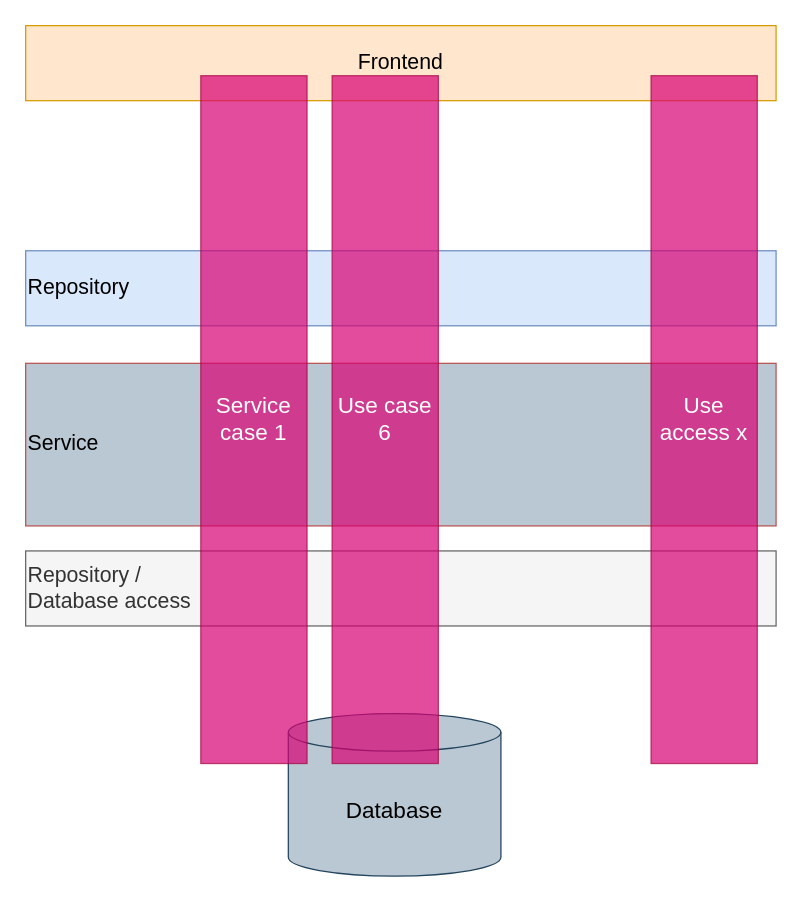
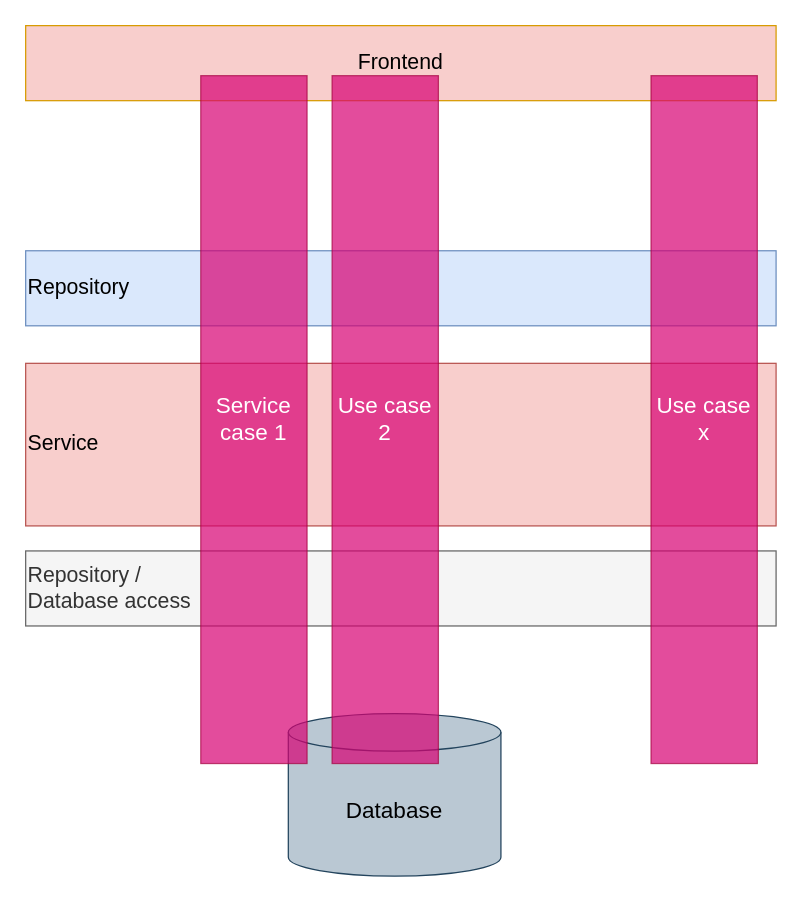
- <mxCell id="6" value="&lt;font style=&quot;font-size: 17px;&quot;&gt;Frontend&lt;/font&gt;" style="rounded=0;whiteSpace=wrap;html=1;align=center;fillColor=#ffe6cc;strokeColor=#d79b00;" vertex="1" parent="1"><mxGeometry x="20" y="20" width="600" height="60" as="geometry" /></mxCell>
+ <mxCell id="6" value="&lt;font style=&quot;font-size: 17px;&quot;&gt;Frontend&lt;/font&gt;" style="rounded=0;whiteSpace=wrap;html=1;align=center;fillColor=#f8cecc;strokeColor=#d79b00;" vertex="1" parent="1"><mxGeometry x="20" y="20" width="600" height="60" as="geometry" /></mxCell>
- <mxCell id="8" value="&lt;font style=&quot;font-size: 18px;&quot;&gt;Use case 6&lt;/font&gt;" style="rounded=0;whiteSpace=wrap;html=1;opacity=70;fillColor=#d80073;fontColor=#ffffff;strokeColor=#A50040;" vertex="1" parent="1"><mxGeometry x="265" y="60" width="85" height="550" as="geometry" /></mxCell>
+ <mxCell id="8" value="&lt;font style=&quot;font-size: 18px;&quot;&gt;Use case 2&lt;/font&gt;" style="rounded=0;whiteSpace=wrap;html=1;opacity=70;fillColor=#d80073;fontColor=#ffffff;strokeColor=#A50040;" vertex="1" parent="1"><mxGeometry x="265" y="60" width="85" height="550" as="geometry" /></mxCell>
- <mxCell id="9" value="&lt;font style=&quot;font-size: 18px;&quot;&gt;Use access x&lt;/font&gt;" style="rounded=0;whiteSpace=wrap;html=1;opacity=70;fillColor=#d80073;fontColor=#ffffff;strokeColor=#A50040;" vertex="1" parent="1"><mxGeometry x="520" y="60" width="85" height="550" as="geometry" /></mxCell>
+ <mxCell id="9" value="&lt;font style=&quot;font-size: 18px;&quot;&gt;Use case x&lt;/font&gt;" style="rounded=0;whiteSpace=wrap;html=1;opacity=70;fillColor=#d80073;fontColor=#ffffff;strokeColor=#A50040;" vertex="1" parent="1"><mxGeometry x="520" y="60" width="85" height="550" as="geometry" /></mxCell>
- <mxCell id="2" value="&lt;font style=&quot;font-size: 17px;&quot;&gt;Service&lt;/font&gt;" style="rounded=0;whiteSpace=wrap;html=1;align=left;fillColor=#bac8d3;strokeColor=#b85450;" vertex="1" parent="1"><mxGeometry x="20" y="290" width="600" height="130" as="geometry" /></mxCell>
+ <mxCell id="2" value="&lt;font style=&quot;font-size: 17px;&quot;&gt;Service&lt;/font&gt;" style="rounded=0;whiteSpace=wrap;html=1;align=left;fillColor=#f8cecc;strokeColor=#b85450;" vertex="1" parent="1"><mxGeometry x="20" y="290" width="600" height="130" as="geometry" /></mxCell>
